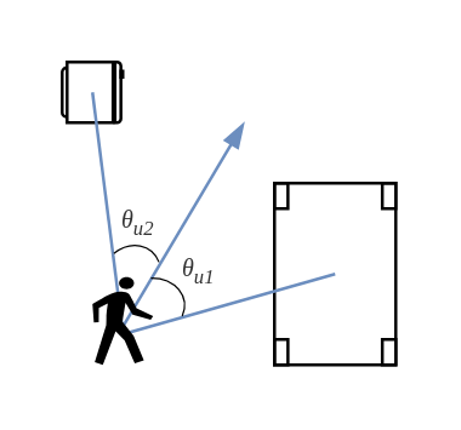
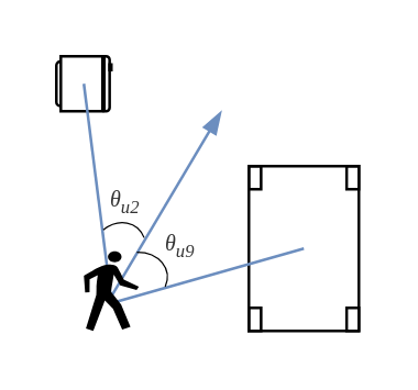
- <mxCell id="10" value="&lt;span style=&quot;color: rgb(51, 51, 51); background-color: rgb(255, 255, 255);&quot;&gt;&lt;font style=&quot;font-size: 8px;&quot; face=&quot;Times New Roman&quot;&gt;&lt;i style=&quot;&quot;&gt;θ&lt;sub style=&quot;&quot;&gt;u1&lt;/sub&gt;&lt;/i&gt;&lt;/font&gt;&lt;/span&gt;&lt;span style=&quot;font-size:12.0pt;mso-bidi-font-size:10.5pt;line-height:120%;&lt;br/&gt;font-family:&amp;quot;Times New Roman&amp;quot;,serif;mso-fareast-font-family:宋体;mso-ansi-language:&lt;br/&gt;EN-US;mso-fareast-language:ZH-CN;mso-bidi-language:AR-SA&quot; lang=&quot;EN-US&quot;&gt;&lt;br&gt;&lt;/span&gt;" style="text;whiteSpace=wrap;html=1;" parent="1" vertex="1"><mxGeometry x="58" y="69" width="28" height="36" as="geometry" /></mxCell>
+ <mxCell id="10" value="&lt;span style=&quot;color: rgb(51, 51, 51); background-color: rgb(255, 255, 255);&quot;&gt;&lt;font style=&quot;font-size: 8px;&quot; face=&quot;Times New Roman&quot;&gt;&lt;i style=&quot;&quot;&gt;θ&lt;sub style=&quot;&quot;&gt;u9&lt;/sub&gt;&lt;/i&gt;&lt;/font&gt;&lt;/span&gt;&lt;span style=&quot;font-size:12.0pt;mso-bidi-font-size:10.5pt;line-height:120%;&lt;br/&gt;font-family:&amp;quot;Times New Roman&amp;quot;,serif;mso-fareast-font-family:宋体;mso-ansi-language:&lt;br/&gt;EN-US;mso-fareast-language:ZH-CN;mso-bidi-language:AR-SA&quot; lang=&quot;EN-US&quot;&gt;&lt;br&gt;&lt;/span&gt;" style="text;whiteSpace=wrap;html=1;" parent="1" vertex="1"><mxGeometry x="58" y="69" width="28" height="36" as="geometry" /></mxCell>
